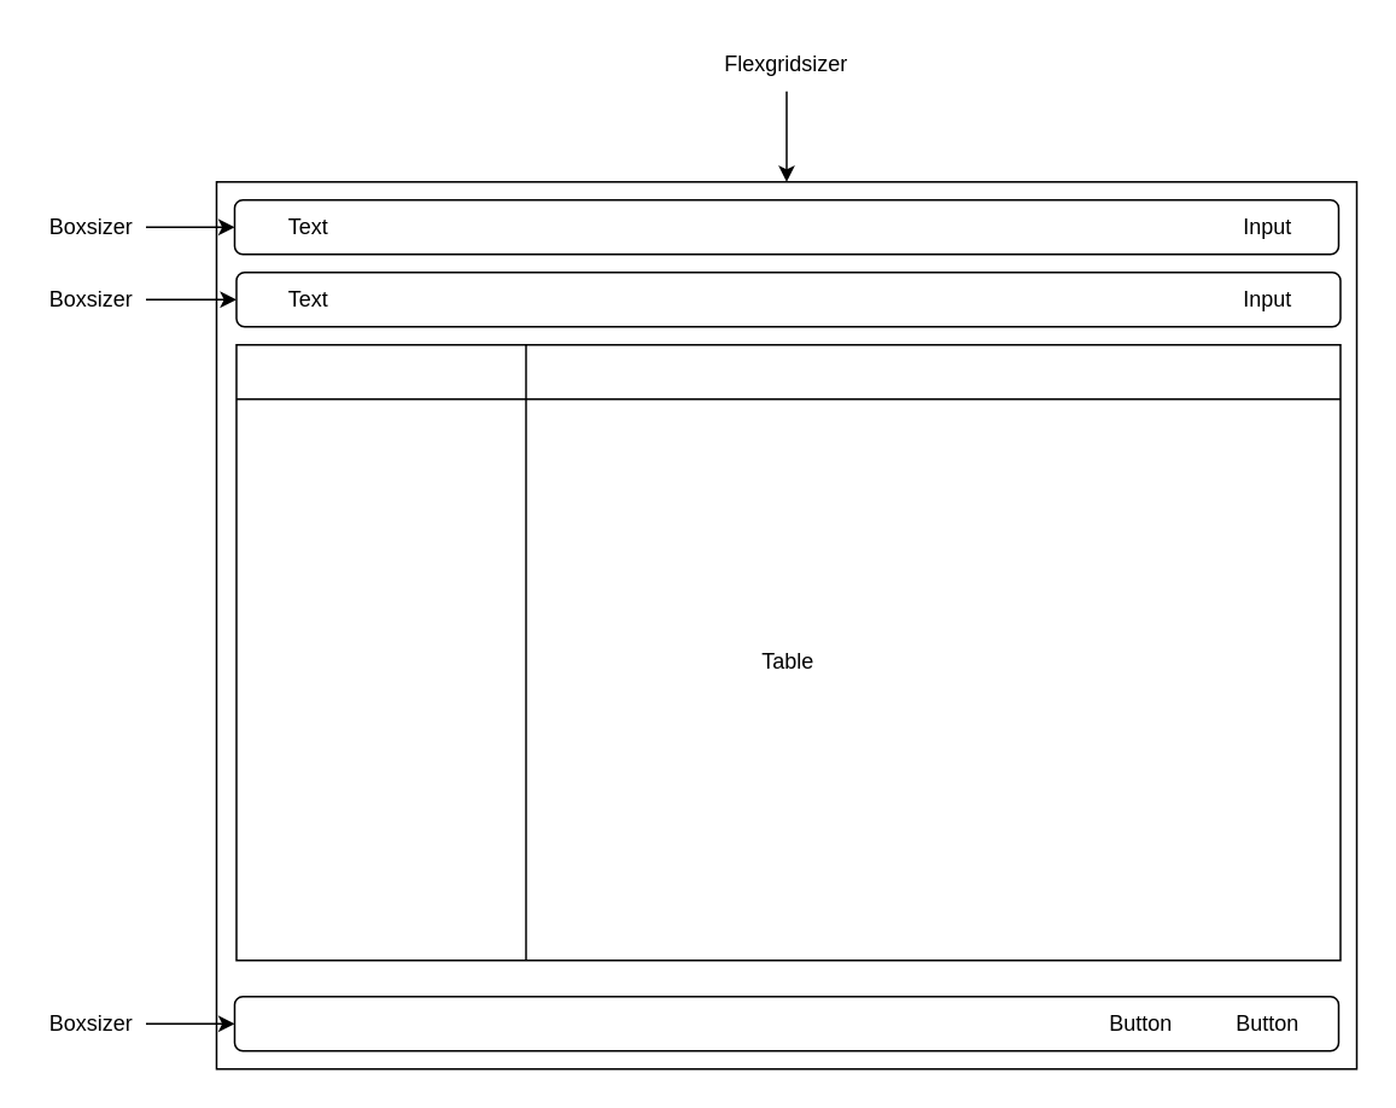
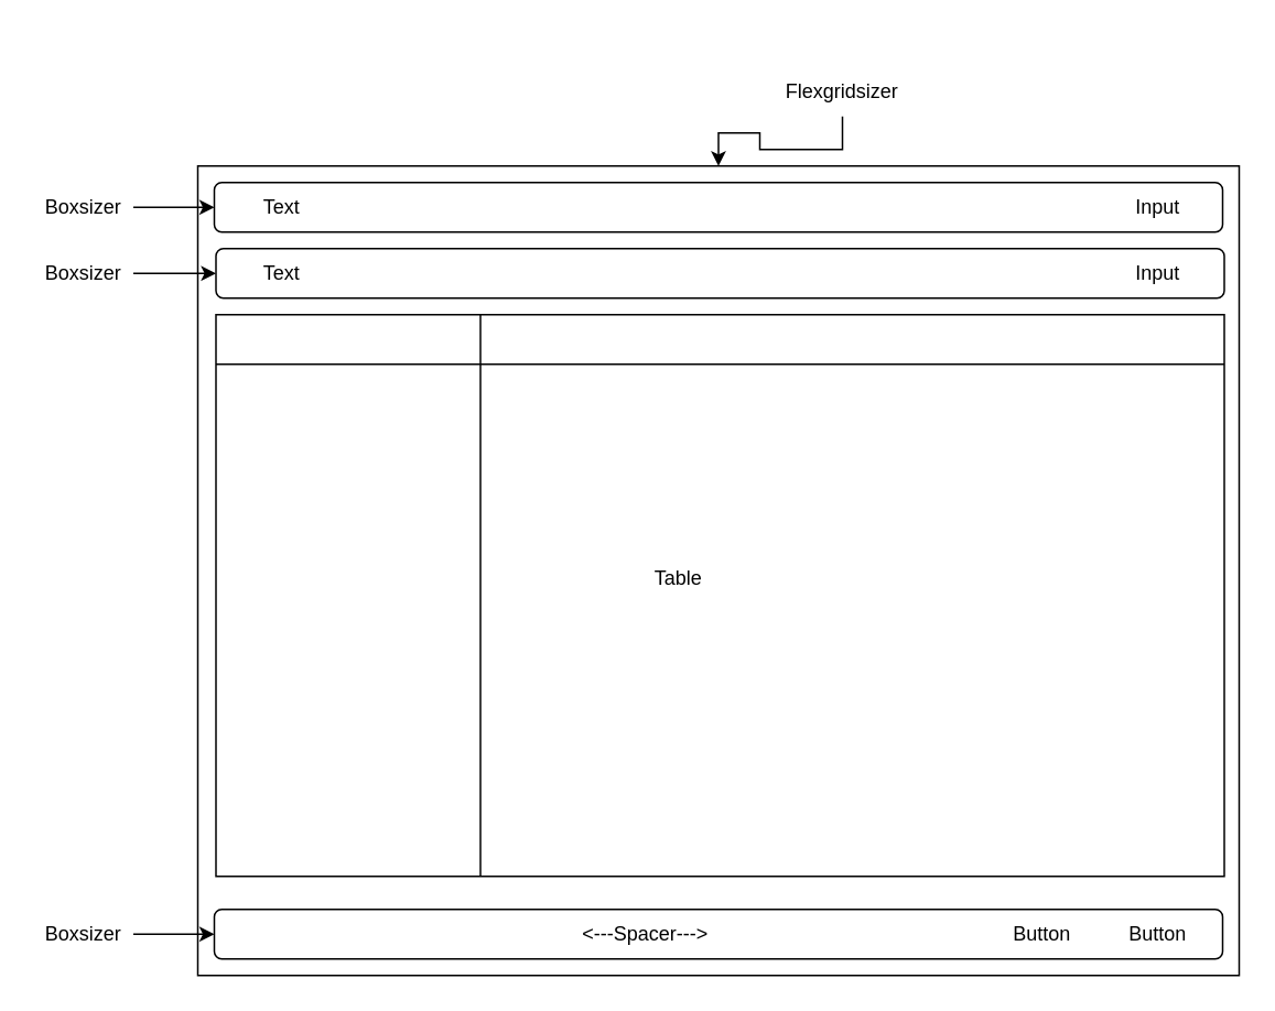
- <mxCell id="16" value="Flexgridsizer" style="text;html=1;strokeColor=none;fillColor=none;align=center;verticalAlign=middle;whiteSpace=wrap;rounded=0;" vertex="1" parent="1"><mxGeometry x="404" y="20" width="60" height="30" as="geometry" /></mxCell>
+ <mxCell id="16" value="Flexgridsizer" style="text;html=1;strokeColor=none;fillColor=none;align=center;verticalAlign=middle;whiteSpace=wrap;rounded=0;" vertex="1" parent="1"><mxGeometry x="479" y="40" width="60" height="30" as="geometry" /></mxCell>
- <mxCell id="10" value="Table" style="text;html=1;strokeColor=none;fillColor=none;align=center;verticalAlign=middle;whiteSpace=wrap;rounded=0;" vertex="1" parent="1"><mxGeometry x="405" y="350" width="60" height="30" as="geometry" /></mxCell>
+ <mxCell id="10" value="Table" style="text;html=1;strokeColor=none;fillColor=none;align=center;verticalAlign=middle;whiteSpace=wrap;rounded=0;" vertex="1" parent="1"><mxGeometry x="380" y="335" width="60" height="30" as="geometry" /></mxCell>
+ <mxCell id="14" value="&amp;lt;---Spacer---&amp;gt;" style="text;html=1;strokeColor=none;fillColor=none;align=center;verticalAlign=middle;whiteSpace=wrap;rounded=0;" vertex="1" parent="1"><mxGeometry x="340" y="550" width="100" height="30" as="geometry" /></mxCell>
